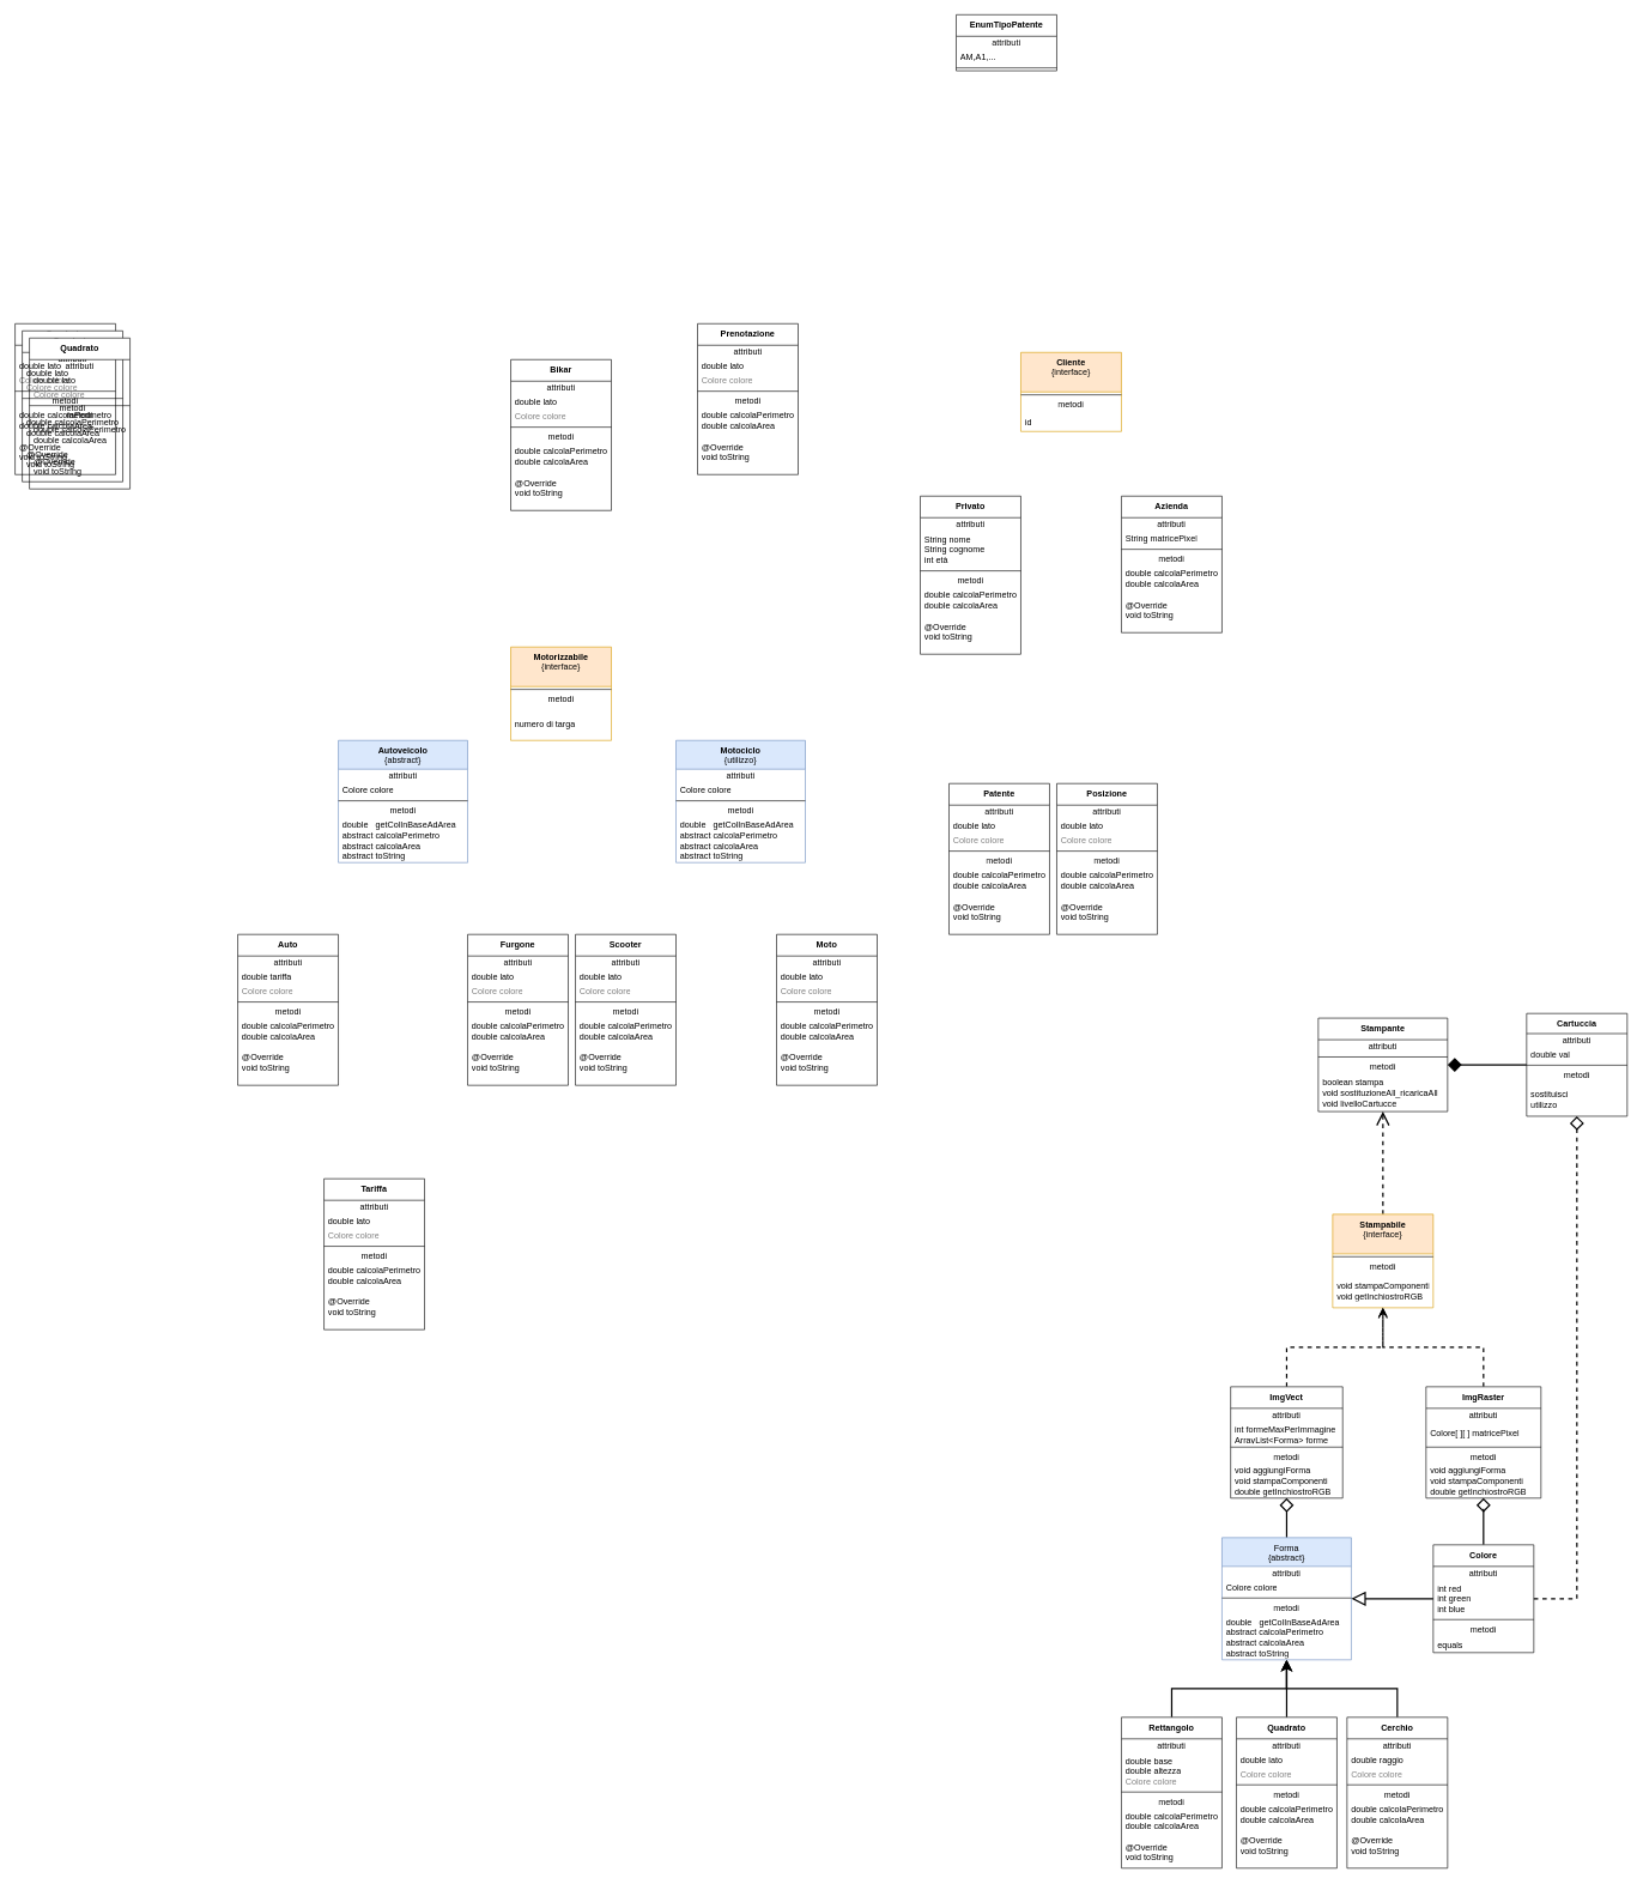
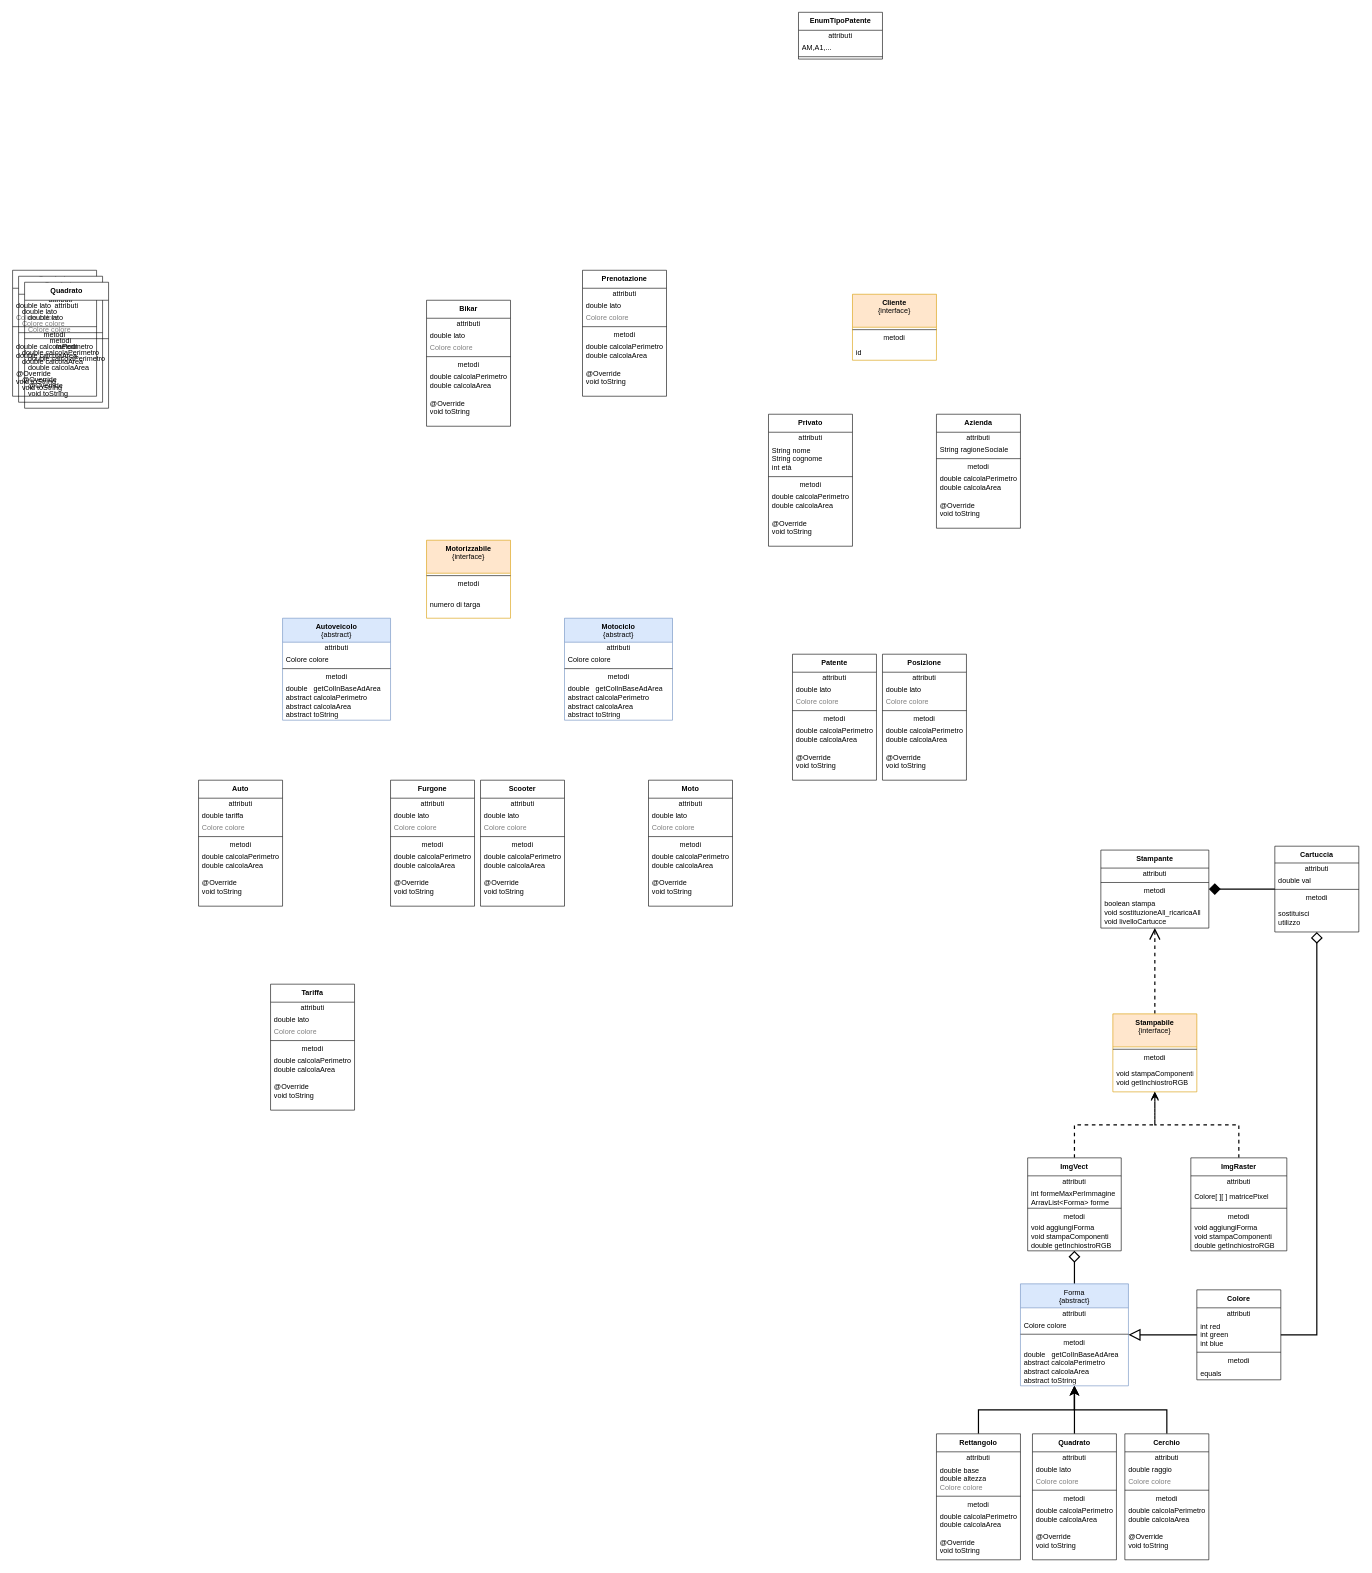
- <mxCell id="59" value="String matricePixel" style="text;html=1;strokeColor=none;fillColor=none;align=left;verticalAlign=middle;spacingLeft=4;spacingRight=4;overflow=hidden;rotatable=0;points=[[0,0.5],[1,0.5]];portConstraint=eastwest;whiteSpace=wrap;" vertex="1" parent="57"><mxGeometry y="50" width="140" height="20" as="geometry" /></mxCell>
+ <mxCell id="59" value="String ragioneSociale" style="text;html=1;strokeColor=none;fillColor=none;align=left;verticalAlign=middle;spacingLeft=4;spacingRight=4;overflow=hidden;rotatable=0;points=[[0,0.5],[1,0.5]];portConstraint=eastwest;whiteSpace=wrap;" vertex="1" parent="57"><mxGeometry y="50" width="140" height="20" as="geometry" /></mxCell>
- <mxCell id="186" value="&lt;b&gt;Motociclo&lt;/b&gt;&lt;div&gt;{utilizzo}&lt;/div&gt;" style="swimlane;fontStyle=0;align=center;verticalAlign=top;childLayout=stackLayout;horizontal=1;startSize=40;horizontalStack=0;resizeParent=1;resizeParentMax=0;resizeLast=0;collapsible=0;marginBottom=0;html=1;whiteSpace=wrap;fillColor=#dae8fc;strokeColor=#6c8ebf;" vertex="1" parent="1"><mxGeometry x="940" y="1030" width="180" height="170" as="geometry" /></mxCell>
+ <mxCell id="186" value="&lt;b&gt;Motociclo&lt;/b&gt;&lt;div&gt;{abstract}&lt;/div&gt;" style="swimlane;fontStyle=0;align=center;verticalAlign=top;childLayout=stackLayout;horizontal=1;startSize=40;horizontalStack=0;resizeParent=1;resizeParentMax=0;resizeLast=0;collapsible=0;marginBottom=0;html=1;whiteSpace=wrap;fillColor=#dae8fc;strokeColor=#6c8ebf;" vertex="1" parent="1"><mxGeometry x="940" y="1030" width="180" height="170" as="geometry" /></mxCell>
- <mxCell id="179" style="edgeStyle=orthogonalEdgeStyle;rounded=0;orthogonalLoop=1;jettySize=auto;html=1;endSize=15;strokeWidth=2;endArrow=diamond;endFill=0;dashed=1;" edge="1" parent="1" source="130" target="123"><mxGeometry relative="1" as="geometry"><mxPoint x="2285" y="2159.5" as="sourcePoint" /><mxPoint x="2214" y="1599.5" as="targetPoint" /><Array as="points"><mxPoint x="2194" y="2224.5" /></Array></mxGeometry></mxCell>
+ <mxCell id="179" style="edgeStyle=orthogonalEdgeStyle;rounded=0;orthogonalLoop=1;jettySize=auto;html=1;endSize=15;strokeWidth=2;endArrow=diamond;endFill=0;" edge="1" parent="1" source="130" target="123"><mxGeometry relative="1" as="geometry"><mxPoint x="2285" y="2159.5" as="sourcePoint" /><mxPoint x="2214" y="1599.5" as="targetPoint" /><Array as="points"><mxPoint x="2194" y="2224.5" /></Array></mxGeometry></mxCell>
- <mxCell id="129" style="edgeStyle=orthogonalEdgeStyle;rounded=0;orthogonalLoop=1;jettySize=auto;html=1;exitX=0.5;exitY=0;exitDx=0;exitDy=0;entryX=0.5;entryY=1;entryDx=0;entryDy=0;endSize=15;strokeWidth=2;endArrow=diamond;endFill=0;" edge="1" parent="1" source="130" target="172"><mxGeometry relative="1" as="geometry"><Array as="points"><mxPoint x="2064" y="2099.5" /><mxPoint x="2064" y="2099.5" /></Array></mxGeometry></mxCell>
